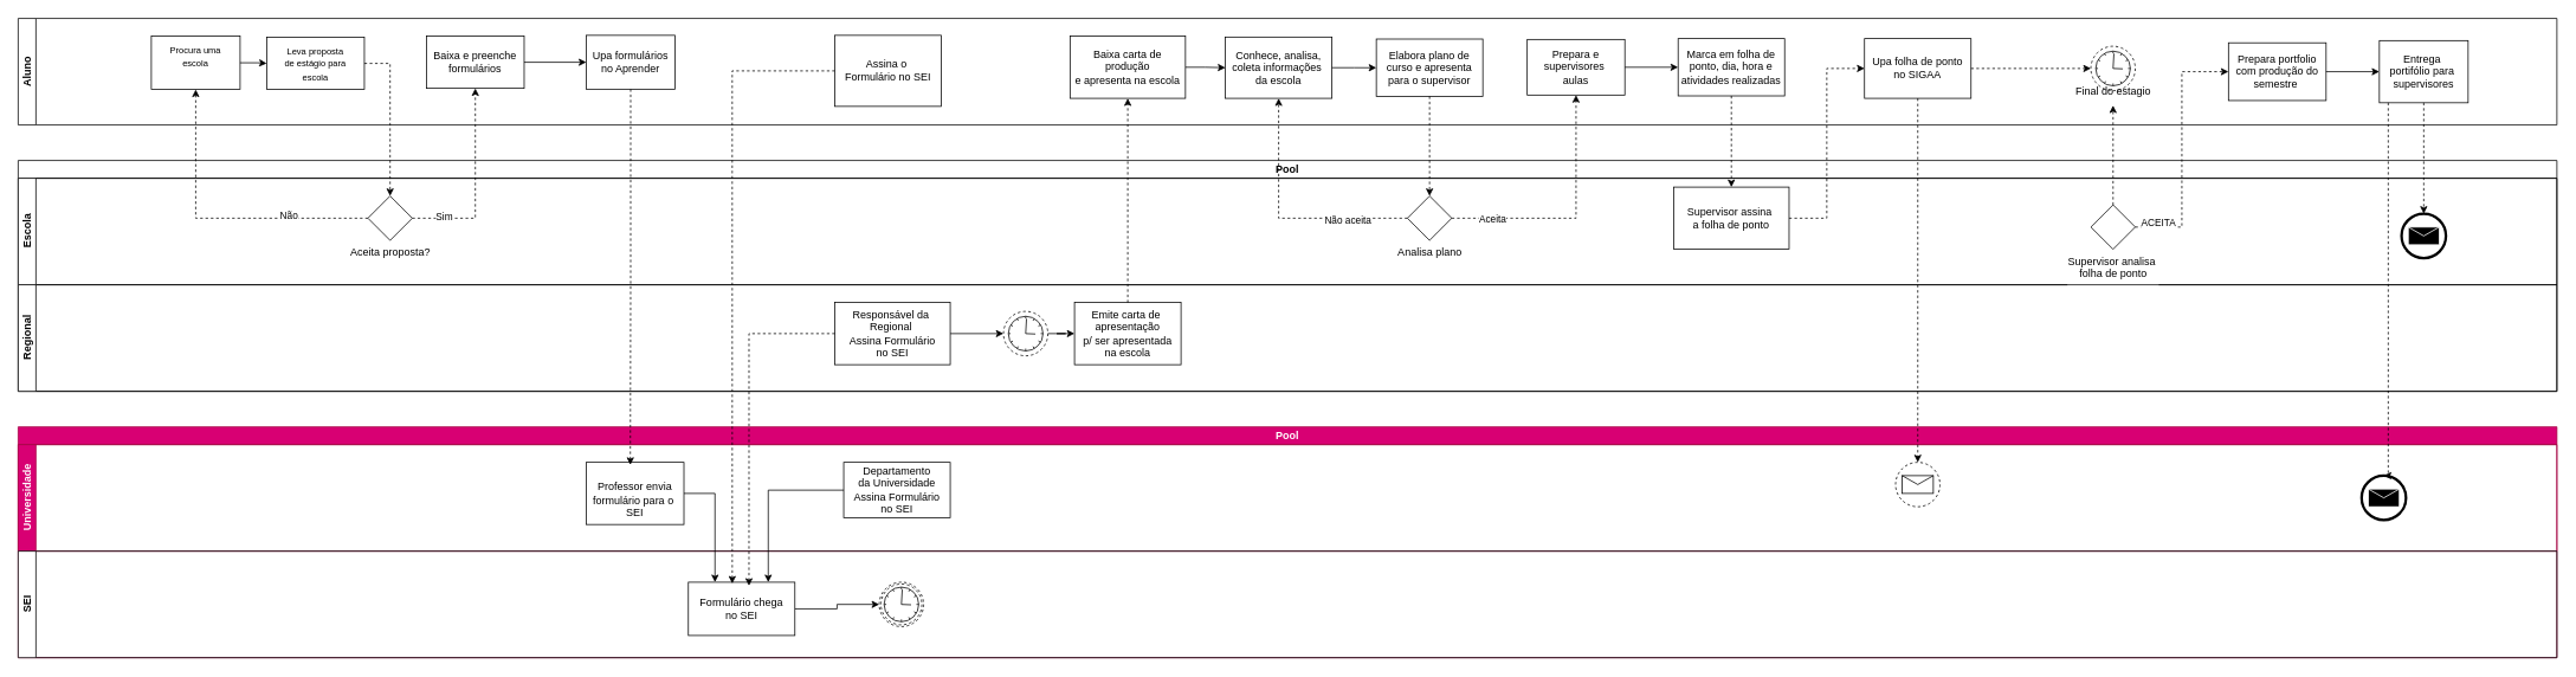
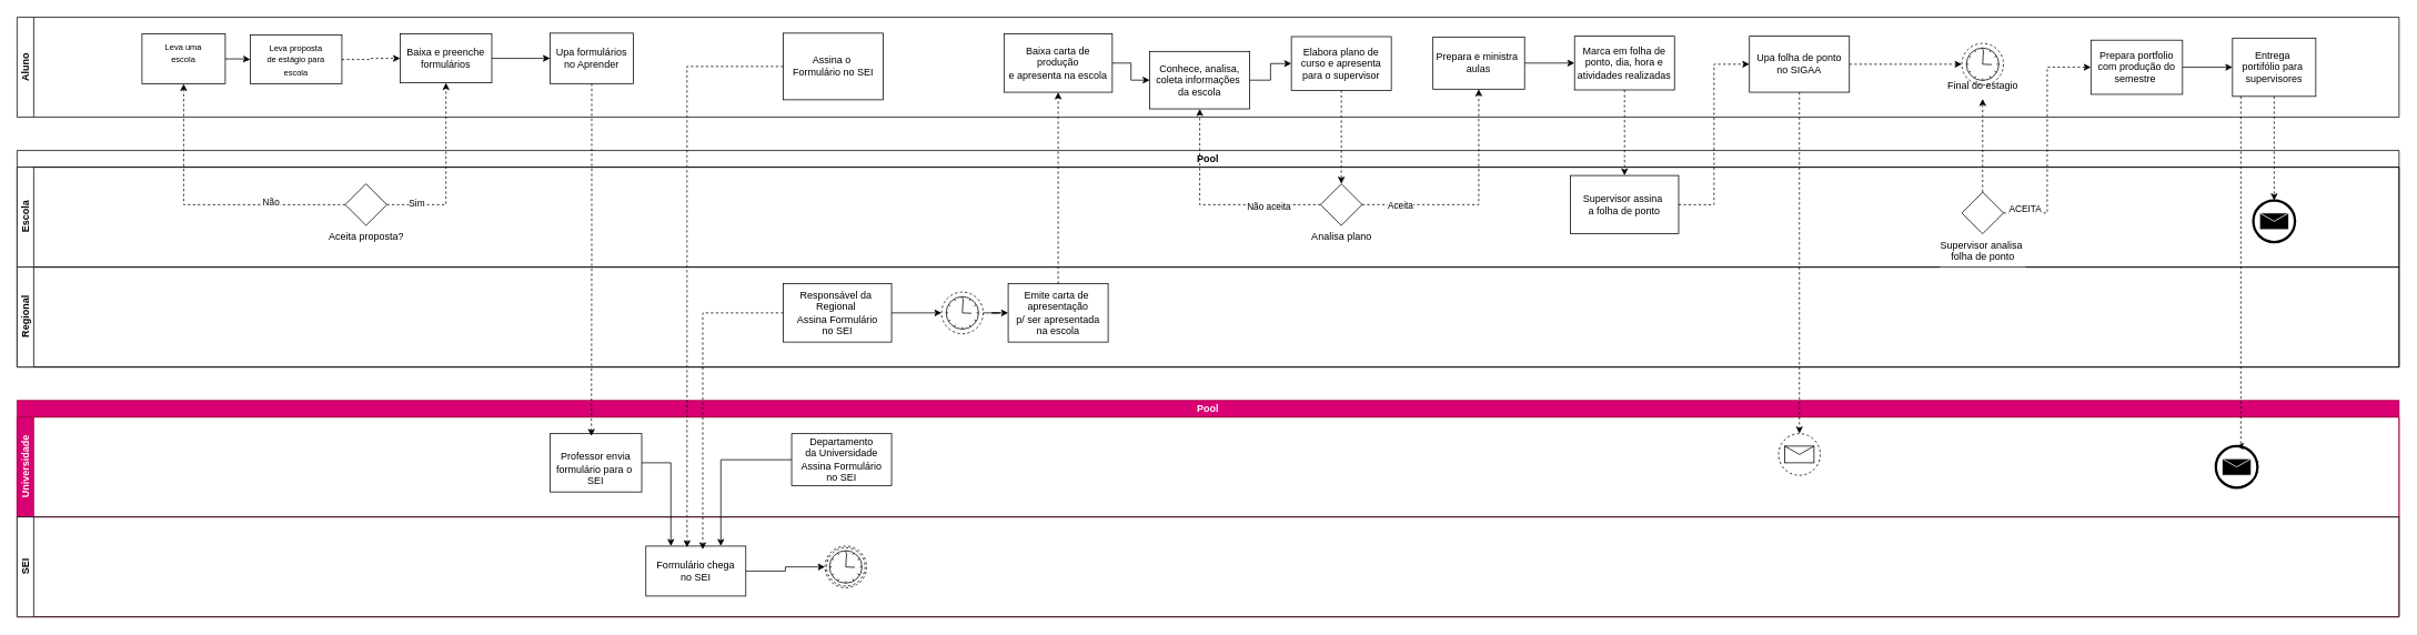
- <mxCell id="3" value="&lt;font style=&quot;font-size: 10px;&quot;&gt;Procura uma&lt;/font&gt;&lt;div&gt;&lt;font style=&quot;font-size: 10px;&quot;&gt;escola&lt;/font&gt;&lt;/div&gt;&lt;div&gt;&lt;font style=&quot;font-size: 10px;&quot;&gt;&lt;br&gt;&lt;/font&gt;&lt;/div&gt;" style="points=[[0.25,0,0],[0.5,0,0],[0.75,0,0],[1,0.25,0],[1,0.5,0],[1,0.75,0],[0.75,1,0],[0.5,1,0],[0.25,1,0],[0,0.75,0],[0,0.5,0],[0,0.25,0]];shape=mxgraph.bpmn.task2;whiteSpace=wrap;rectStyle=rounded;size=10;html=1;container=1;expand=0;collapsible=0;taskMarker=abstract;isLoopStandard=1;" parent="2" vertex="1"><mxGeometry x="150" y="20" width="100" height="60" as="geometry" /></mxCell>
+ <mxCell id="3" value="&lt;font style=&quot;font-size: 10px;&quot;&gt;Leva uma&lt;/font&gt;&lt;div&gt;&lt;font style=&quot;font-size: 10px;&quot;&gt;escola&lt;/font&gt;&lt;/div&gt;&lt;div&gt;&lt;font style=&quot;font-size: 10px;&quot;&gt;&lt;br&gt;&lt;/font&gt;&lt;/div&gt;" style="points=[[0.25,0,0],[0.5,0,0],[0.75,0,0],[1,0.25,0],[1,0.5,0],[1,0.75,0],[0.75,1,0],[0.5,1,0],[0.25,1,0],[0,0.75,0],[0,0.5,0],[0,0.25,0]];shape=mxgraph.bpmn.task2;whiteSpace=wrap;rectStyle=rounded;size=10;html=1;container=1;expand=0;collapsible=0;taskMarker=abstract;isLoopStandard=1;" parent="2" vertex="1"><mxGeometry x="150" y="20" width="100" height="60" as="geometry" /></mxCell>
- <mxCell id="12" value="Conhece, analisa,&lt;div&gt;coleta informações&amp;nbsp;&lt;/div&gt;&lt;div&gt;da escola&lt;/div&gt;" style="points=[[0.25,0,0],[0.5,0,0],[0.75,0,0],[1,0.25,0],[1,0.5,0],[1,0.75,0],[0.75,1,0],[0.5,1,0],[0.25,1,0],[0,0.75,0],[0,0.5,0],[0,0.25,0]];shape=mxgraph.bpmn.task2;whiteSpace=wrap;rectStyle=rounded;size=10;html=1;container=1;expand=0;collapsible=0;taskMarker=abstract;" vertex="1" parent="2"><mxGeometry x="1360" y="21" width="120" height="69" as="geometry" /></mxCell>
+ <mxCell id="12" value="Conhece, analisa,&lt;div&gt;coleta informações&amp;nbsp;&lt;/div&gt;&lt;div&gt;da escola&lt;/div&gt;" style="points=[[0.25,0,0],[0.5,0,0],[0.75,0,0],[1,0.25,0],[1,0.5,0],[1,0.75,0],[0.75,1,0],[0.5,1,0],[0.25,1,0],[0,0.75,0],[0,0.5,0],[0,0.25,0]];shape=mxgraph.bpmn.task2;whiteSpace=wrap;rectStyle=rounded;size=10;html=1;container=1;expand=0;collapsible=0;taskMarker=abstract;" vertex="1" parent="2"><mxGeometry x="1360" y="41" width="120" height="69" as="geometry" /></mxCell>
- <mxCell id="15" value="Prepara e supervisores&amp;nbsp;&lt;div&gt;aulas&lt;/div&gt;" style="points=[[0.25,0,0],[0.5,0,0],[0.75,0,0],[1,0.25,0],[1,0.5,0],[1,0.75,0],[0.75,1,0],[0.5,1,0],[0.25,1,0],[0,0.75,0],[0,0.5,0],[0,0.25,0]];shape=mxgraph.bpmn.task2;whiteSpace=wrap;rectStyle=rounded;size=10;html=1;container=1;expand=0;collapsible=0;taskMarker=abstract;" vertex="1" parent="2"><mxGeometry x="1700" y="23.69" width="110" height="62.62" as="geometry" /></mxCell>
+ <mxCell id="15" value="Prepara e ministra&amp;nbsp;&lt;div&gt;aulas&lt;/div&gt;" style="points=[[0.25,0,0],[0.5,0,0],[0.75,0,0],[1,0.25,0],[1,0.5,0],[1,0.75,0],[0.75,1,0],[0.5,1,0],[0.25,1,0],[0,0.75,0],[0,0.5,0],[0,0.25,0]];shape=mxgraph.bpmn.task2;whiteSpace=wrap;rectStyle=rounded;size=10;html=1;container=1;expand=0;collapsible=0;taskMarker=abstract;" vertex="1" parent="2"><mxGeometry x="1700" y="23.69" width="110" height="62.62" as="geometry" /></mxCell>
- <mxCell id="47" style="edgeStyle=orthogonalEdgeStyle;rounded=0;orthogonalLoop=1;jettySize=auto;html=1;entryX=0.5;entryY=0;entryDx=0;entryDy=0;entryPerimeter=0;dashed=1;" parent="1" source="4" target="24" edge="1"><mxGeometry relative="1" as="geometry" /></mxCell>
+ <mxCell id="47" style="edgeStyle=orthogonalEdgeStyle;rounded=0;orthogonalLoop=1;jettySize=auto;html=1;dashed=1;" parent="1" source="4" target="6" edge="1"><mxGeometry relative="1" as="geometry" /></mxCell>
